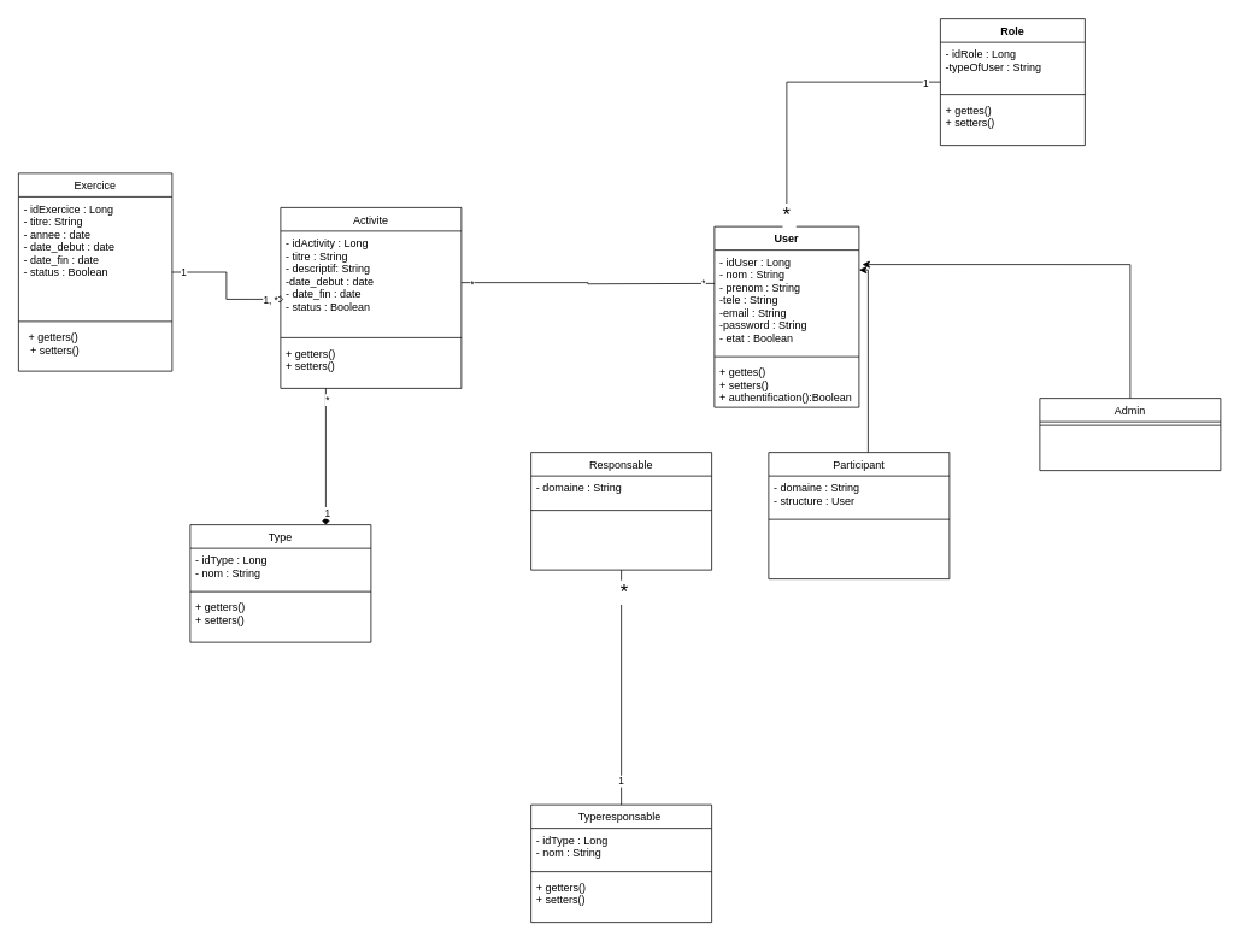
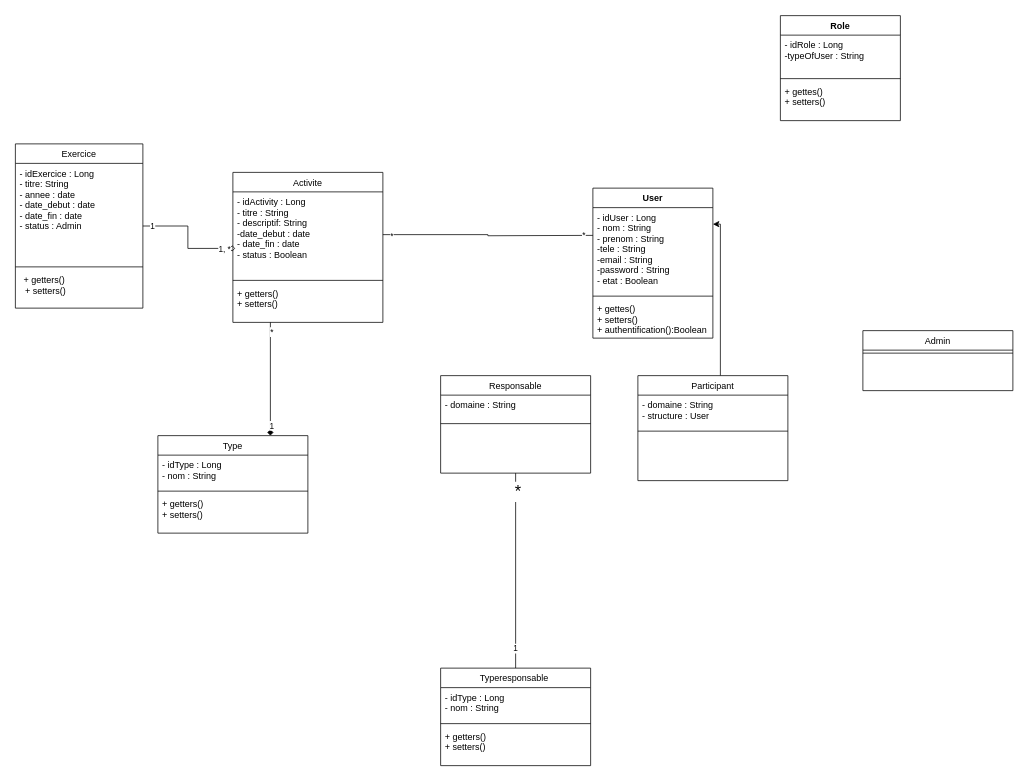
- <mxCell id="6" value="- idExercice : Long&#10;- titre: String&#10;- annee : date&#10;- date_debut : date&#10;- date_fin : date&#10;- status : Boolean" style="text;align=left;verticalAlign=top;spacingLeft=4;spacingRight=4;overflow=hidden;rotatable=0;points=[[0,0.5],[1,0.5]];portConstraint=eastwest;rounded=0;shadow=0;html=0;" parent="5" vertex="1"><mxGeometry y="26" width="170" height="84" as="geometry" /></mxCell>
+ <mxCell id="6" value="- idExercice : Long&#10;- titre: String&#10;- annee : date&#10;- date_debut : date&#10;- date_fin : date&#10;- status : Admin" style="text;align=left;verticalAlign=top;spacingLeft=4;spacingRight=4;overflow=hidden;rotatable=0;points=[[0,0.5],[1,0.5]];portConstraint=eastwest;rounded=0;shadow=0;html=0;" parent="5" vertex="1"><mxGeometry y="26" width="170" height="84" as="geometry" /></mxCell>
- <mxCell id="43" style="edgeStyle=orthogonalEdgeStyle;rounded=0;orthogonalLoop=1;jettySize=auto;html=1;entryX=0.5;entryY=0;entryDx=0;entryDy=0;" parent="1" source="46" target="19" edge="1"><mxGeometry relative="1" as="geometry" /></mxCell>
- <mxCell id="44" value="&lt;font style=&quot;font-size: 22px&quot;&gt;*&amp;nbsp;&lt;/font&gt;" style="edgeLabel;html=1;align=center;verticalAlign=middle;resizable=0;points=[];" parent="43" vertex="1" connectable="0"><mxGeometry x="0.924" y="2" relative="1" as="geometry"><mxPoint as="offset" /></mxGeometry></mxCell>
- <mxCell id="45" value="1" style="edgeLabel;html=1;align=center;verticalAlign=middle;resizable=0;points=[];" parent="43" vertex="1" connectable="0"><mxGeometry x="-0.894" relative="1" as="geometry"><mxPoint as="offset" /></mxGeometry></mxCell>
- <mxCell id="12" style="edgeStyle=orthogonalEdgeStyle;rounded=0;orthogonalLoop=1;jettySize=auto;html=1;entryX=1.022;entryY=0.14;entryDx=0;entryDy=0;entryPerimeter=0;" parent="1" source="13" target="20" edge="1"><mxGeometry relative="1" as="geometry" /></mxCell>
